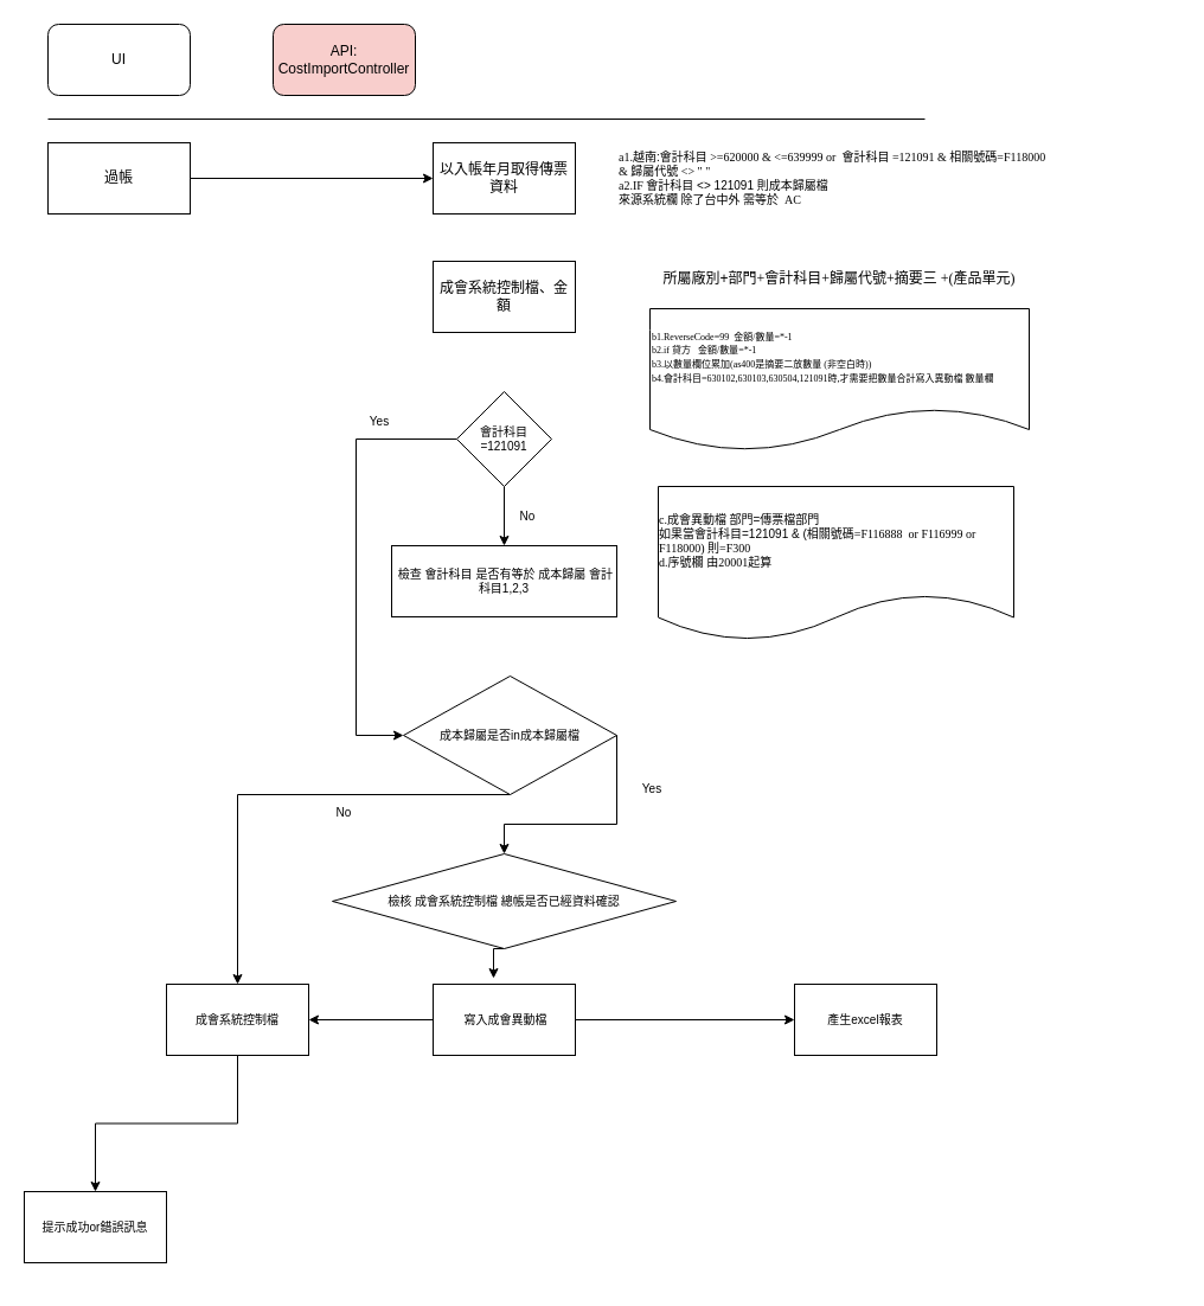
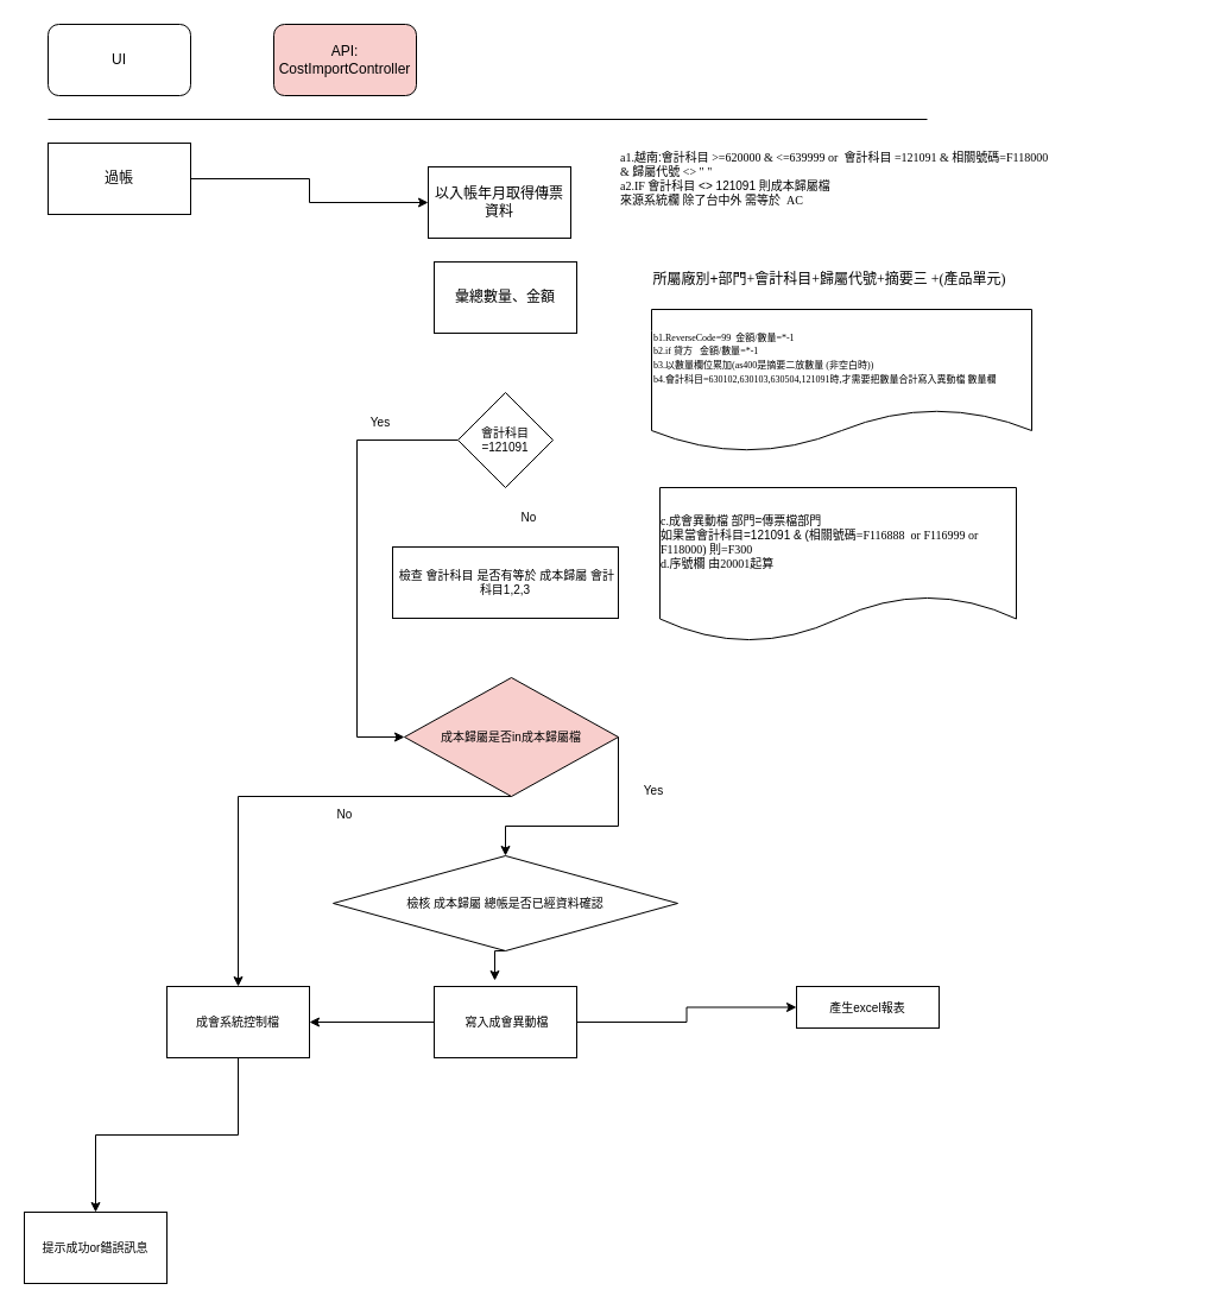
- <mxCell id="7" value="以入帳年月取得傳票資料" style="rounded=0;whiteSpace=wrap;html=1;" vertex="1" parent="1"><mxGeometry x="365" y="120" width="120" height="60" as="geometry" /></mxCell>
+ <mxCell id="7" value="以入帳年月取得傳票資料" style="rounded=0;whiteSpace=wrap;html=1;" vertex="1" parent="1"><mxGeometry x="360" y="140" width="120" height="60" as="geometry" /></mxCell>
- <mxCell id="10" value="&lt;span style=&quot;font-family:&amp;quot;Microsoft JhengHei&amp;quot;&quot;&gt;所屬廠別&lt;/span&gt;&lt;span style=&quot;font-family:&lt;br/&gt;Calibri&quot;&gt;+&lt;/span&gt;&lt;span style=&quot;font-family:&amp;quot;Microsoft JhengHei&amp;quot;&quot;&gt;部門&lt;/span&gt;&lt;span style=&quot;font-family:Calibri&quot;&gt;+&lt;/span&gt;&lt;span style=&quot;font-family:&amp;quot;Microsoft JhengHei&amp;quot;&quot;&gt;會計科目&lt;/span&gt;&lt;span style=&quot;font-family:Calibri&quot;&gt;+&lt;/span&gt;&lt;span style=&quot;font-family:&amp;quot;Microsoft JhengHei&amp;quot;&quot;&gt;歸屬代號&lt;/span&gt;&lt;span style=&quot;font-family:Calibri&quot;&gt;+&lt;/span&gt;&lt;span style=&quot;font-family:&amp;quot;Microsoft JhengHei&amp;quot;&quot;&gt;摘要三&lt;/span&gt;&lt;span style=&quot;font-family:Calibri&quot;&gt; +(&lt;/span&gt;&lt;span style=&quot;font-family:&amp;quot;Microsoft JhengHei&amp;quot;&quot;&gt;產品單元&lt;/span&gt;&lt;span style=&quot;font-family:Calibri&quot;&gt;)&lt;/span&gt;" style="text;html=1;strokeColor=none;fillColor=none;align=center;verticalAlign=middle;whiteSpace=wrap;rounded=0;" vertex="1" parent="1"><mxGeometry x="515" y="220" width="386" height="30" as="geometry" /></mxCell>
+ <mxCell id="10" value="&lt;span style=&quot;font-family:&amp;quot;Microsoft JhengHei&amp;quot;&quot;&gt;所屬廠別&lt;/span&gt;&lt;span style=&quot;font-family:&lt;br/&gt;Calibri&quot;&gt;+&lt;/span&gt;&lt;span style=&quot;font-family:&amp;quot;Microsoft JhengHei&amp;quot;&quot;&gt;部門&lt;/span&gt;&lt;span style=&quot;font-family:Calibri&quot;&gt;+&lt;/span&gt;&lt;span style=&quot;font-family:&amp;quot;Microsoft JhengHei&amp;quot;&quot;&gt;會計科目&lt;/span&gt;&lt;span style=&quot;font-family:Calibri&quot;&gt;+&lt;/span&gt;&lt;span style=&quot;font-family:&amp;quot;Microsoft JhengHei&amp;quot;&quot;&gt;歸屬代號&lt;/span&gt;&lt;span style=&quot;font-family:Calibri&quot;&gt;+&lt;/span&gt;&lt;span style=&quot;font-family:&amp;quot;Microsoft JhengHei&amp;quot;&quot;&gt;摘要三&lt;/span&gt;&lt;span style=&quot;font-family:Calibri&quot;&gt; +(&lt;/span&gt;&lt;span style=&quot;font-family:&amp;quot;Microsoft JhengHei&amp;quot;&quot;&gt;產品單元&lt;/span&gt;&lt;span style=&quot;font-family:Calibri&quot;&gt;)&lt;/span&gt;" style="text;html=1;strokeColor=none;fillColor=none;align=center;verticalAlign=middle;whiteSpace=wrap;rounded=0;" vertex="1" parent="1"><mxGeometry x="505" y="220" width="386" height="30" as="geometry" /></mxCell>
- <mxCell id="9" value="成會系統控制檔、金額" style="rounded=0;whiteSpace=wrap;html=1;" vertex="1" parent="1"><mxGeometry x="365" y="220" width="120" height="60" as="geometry" /></mxCell>
+ <mxCell id="9" value="彙總數量、金額" style="rounded=0;whiteSpace=wrap;html=1;" vertex="1" parent="1"><mxGeometry x="365" y="220" width="120" height="60" as="geometry" /></mxCell>
- <mxCell id="11" style="edgeStyle=orthogonalEdgeStyle;rounded=0;orthogonalLoop=1;jettySize=auto;html=1;exitX=0.5;exitY=1;exitDx=0;exitDy=0;entryX=0.5;entryY=0;entryDx=0;entryDy=0;fontSize=10;" edge="1" parent="1" source="13" target="14"><mxGeometry relative="1" as="geometry" /></mxCell>
- <mxCell id="18" value="&lt;span style=&quot;font-size: 10px;&quot;&gt;成本歸屬是否in成本歸屬檔&lt;/span&gt;" style="rhombus;whiteSpace=wrap;html=1;fontSize=10;" vertex="1" parent="1"><mxGeometry x="340" y="570" width="180" height="100" as="geometry" /></mxCell>
+ <mxCell id="18" value="&lt;span style=&quot;font-size: 10px;&quot;&gt;成本歸屬是否in成本歸屬檔&lt;/span&gt;" style="rhombus;whiteSpace=wrap;html=1;fontSize=10;fillColor=#f8cecc;" vertex="1" parent="1"><mxGeometry x="340" y="570" width="180" height="100" as="geometry" /></mxCell>
- <mxCell id="24" value="&lt;span style=&quot;font-size: 10px;&quot;&gt;檢核 成會系統控制檔 總帳是否已經資料確認&lt;/span&gt;" style="rhombus;whiteSpace=wrap;html=1;fontSize=10;" vertex="1" parent="1"><mxGeometry x="280" y="720" width="290" height="80" as="geometry" /></mxCell>
+ <mxCell id="24" value="&lt;span style=&quot;font-size: 10px;&quot;&gt;檢核 成本歸屬 總帳是否已經資料確認&lt;/span&gt;" style="rhombus;whiteSpace=wrap;html=1;fontSize=10;" vertex="1" parent="1"><mxGeometry x="280" y="720" width="290" height="80" as="geometry" /></mxCell>
- <mxCell id="22" value="&lt;span style=&quot;font-size: 10px;&quot;&gt;產生excel報表&lt;/span&gt;" style="rounded=0;whiteSpace=wrap;html=1;fontSize=10;" vertex="1" parent="1"><mxGeometry x="670" y="830" width="120" height="60" as="geometry" /></mxCell>
+ <mxCell id="22" value="&lt;span style=&quot;font-size: 10px;&quot;&gt;產生excel報表&lt;/span&gt;" style="rounded=0;whiteSpace=wrap;html=1;fontSize=10;" vertex="1" parent="1"><mxGeometry x="670" y="830" width="120" height="35" as="geometry" /></mxCell>
- <mxCell id="25" value="提示成功or錯誤訊息" style="rounded=0;whiteSpace=wrap;html=1;fontSize=10;" vertex="1" parent="1"><mxGeometry x="20" y="1005" width="120" height="60" as="geometry" /></mxCell>
+ <mxCell id="25" value="提示成功or錯誤訊息" style="rounded=0;whiteSpace=wrap;html=1;fontSize=10;" vertex="1" parent="1"><mxGeometry x="20" y="1020" width="120" height="60" as="geometry" /></mxCell>
